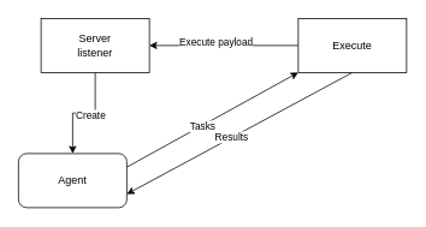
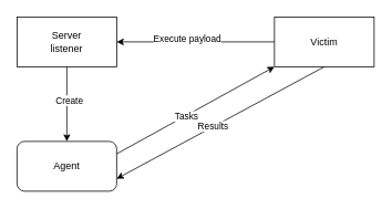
- <mxCell id="7" value="&lt;div&gt;Server&lt;/div&gt;&lt;div&gt;listener&lt;br&gt;&lt;/div&gt;" style="rounded=0;whiteSpace=wrap;html=1;" vertex="1" parent="1"><mxGeometry x="45" y="20" width="120" height="60" as="geometry" /></mxCell>
+ <mxCell id="7" value="&lt;div&gt;Server&lt;/div&gt;&lt;div&gt;listener&lt;br&gt;&lt;/div&gt;" style="rounded=0;whiteSpace=wrap;html=1;" vertex="1" parent="1"><mxGeometry x="20" y="20" width="120" height="60" as="geometry" /></mxCell>
- <mxCell id="12" value="Execute " style="rounded=0;whiteSpace=wrap;html=1;" vertex="1" parent="1"><mxGeometry x="330" y="20" width="120" height="60" as="geometry" /></mxCell>
+ <mxCell id="12" value="Victim " style="rounded=0;whiteSpace=wrap;html=1;" vertex="1" parent="1"><mxGeometry x="330" y="20" width="120" height="60" as="geometry" /></mxCell>
